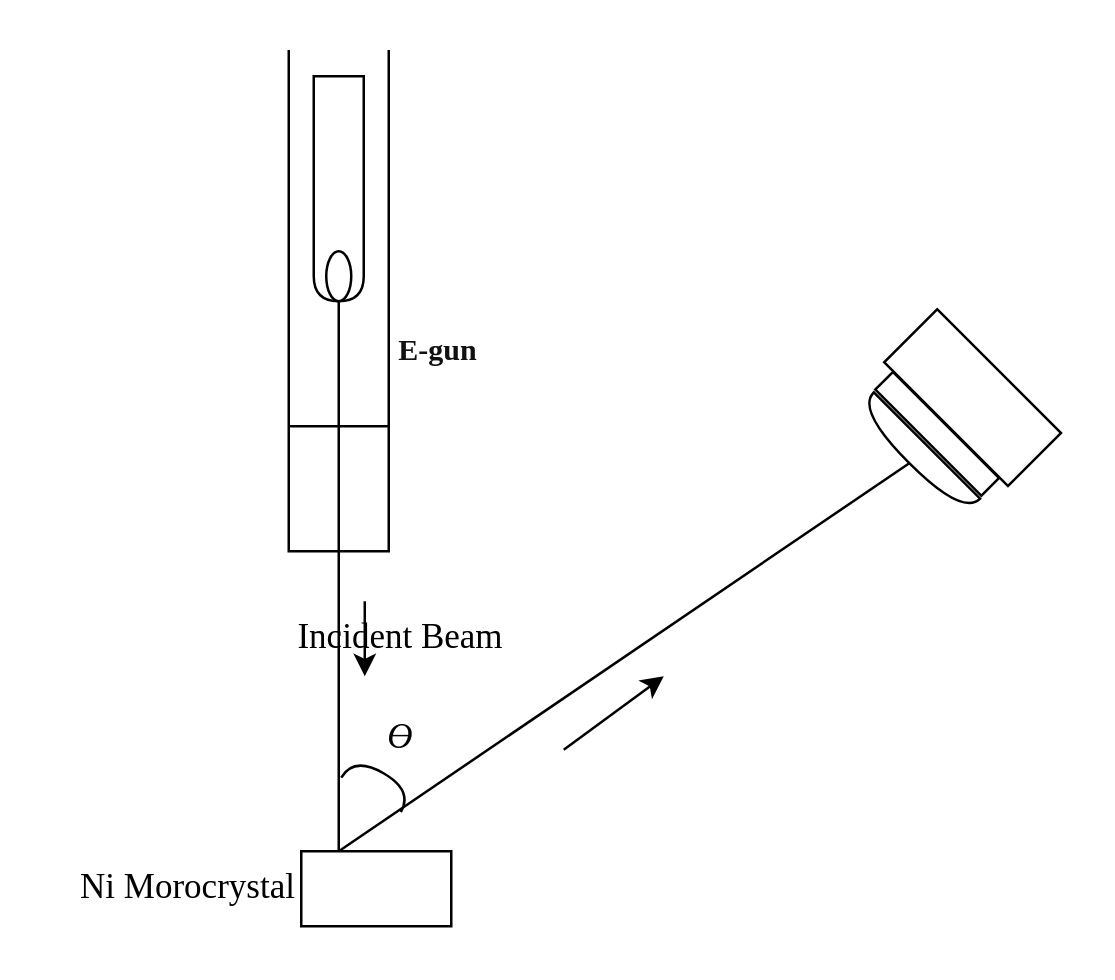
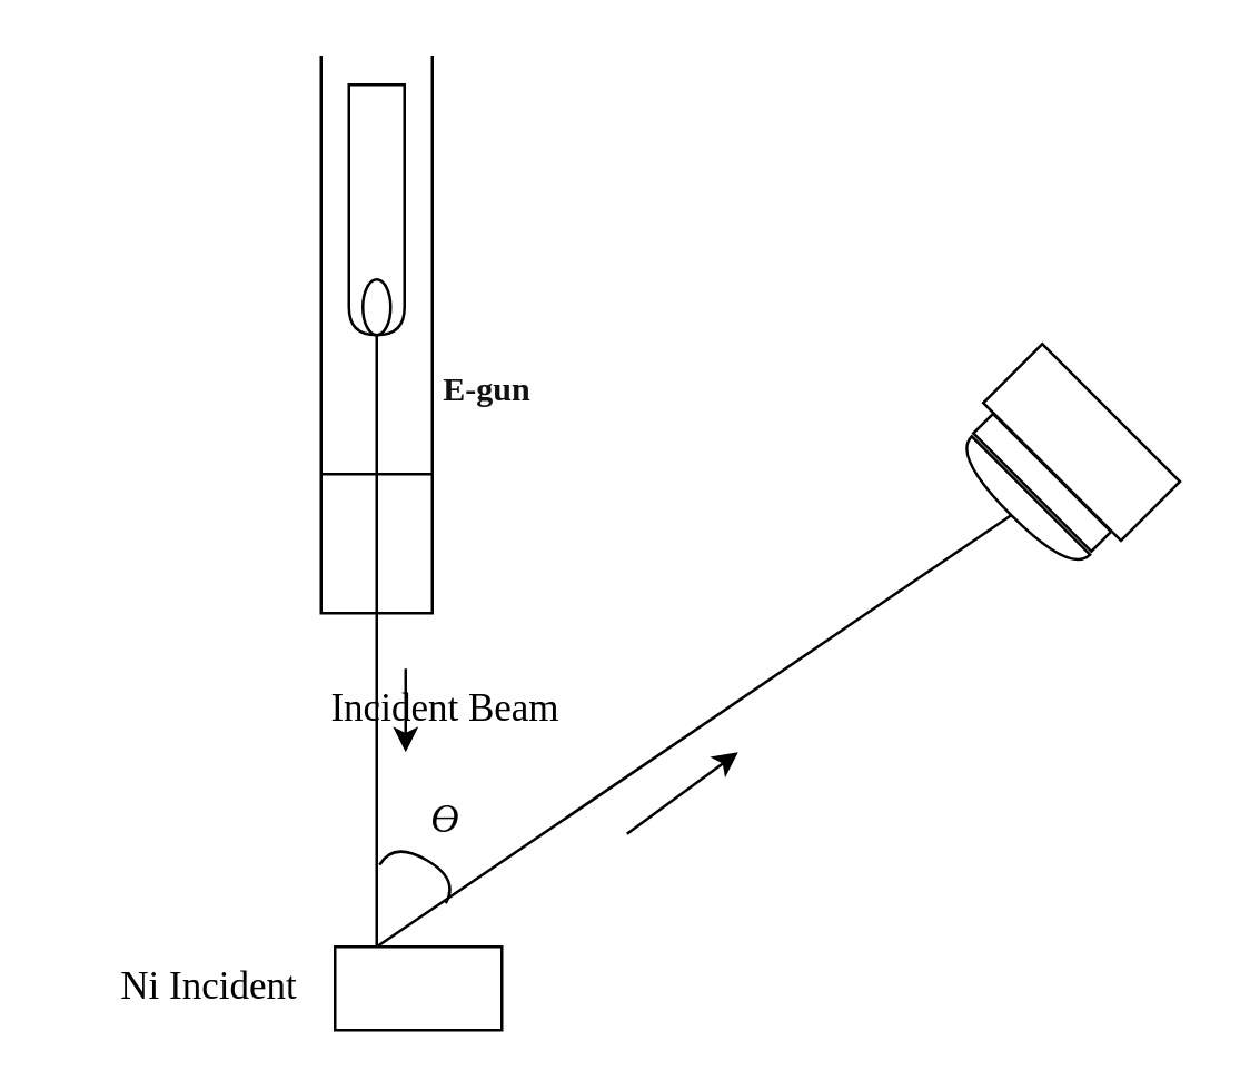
- <mxCell id="20" value="&lt;span style=&quot;background-color: rgb(255 , 255 , 255)&quot;&gt;&lt;font style=&quot;font-size: 14px&quot;&gt;Ni Morocrystal&lt;/font&gt;&lt;/span&gt;" style="text;html=1;strokeColor=none;fillColor=none;align=center;verticalAlign=middle;whiteSpace=wrap;rounded=0;fontFamily=Times New Roman;fontSize=14;" vertex="1" parent="2"><mxGeometry y="320" width="110" height="30" as="geometry" /></mxCell>
+ <mxCell id="20" value="&lt;span style=&quot;background-color: rgb(255 , 255 , 255)&quot;&gt;&lt;font style=&quot;font-size: 14px&quot;&gt;Ni Incident&lt;/font&gt;&lt;/span&gt;" style="text;html=1;strokeColor=none;fillColor=none;align=center;verticalAlign=middle;whiteSpace=wrap;rounded=0;fontFamily=Times New Roman;fontSize=14;" vertex="1" parent="2"><mxGeometry y="320" width="110" height="30" as="geometry" /></mxCell>
